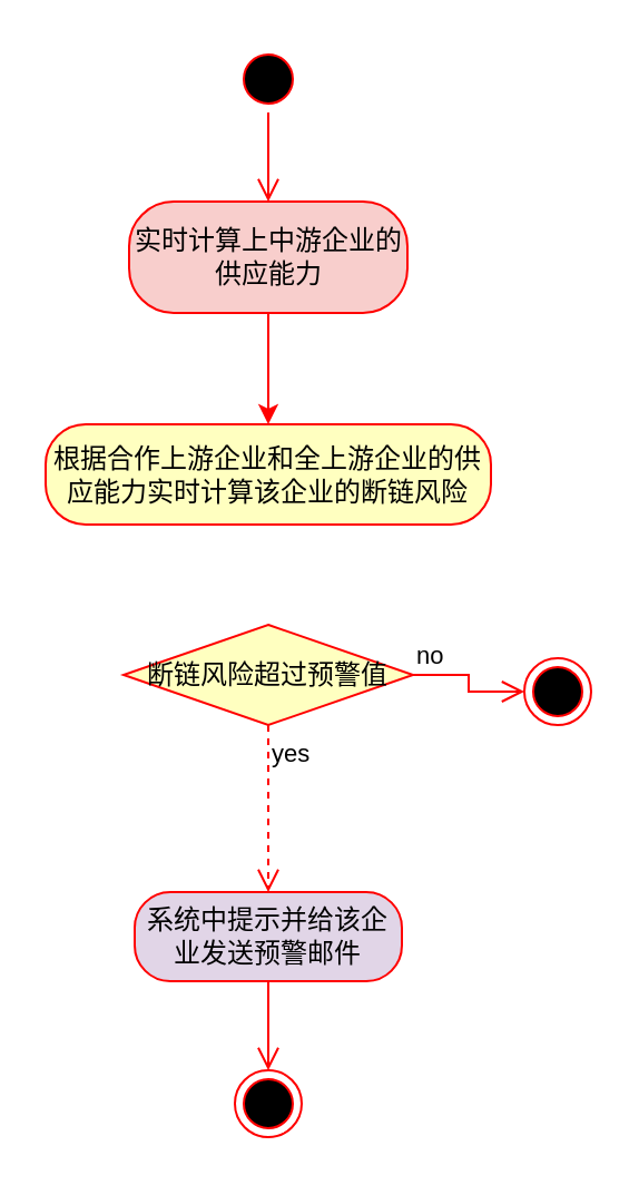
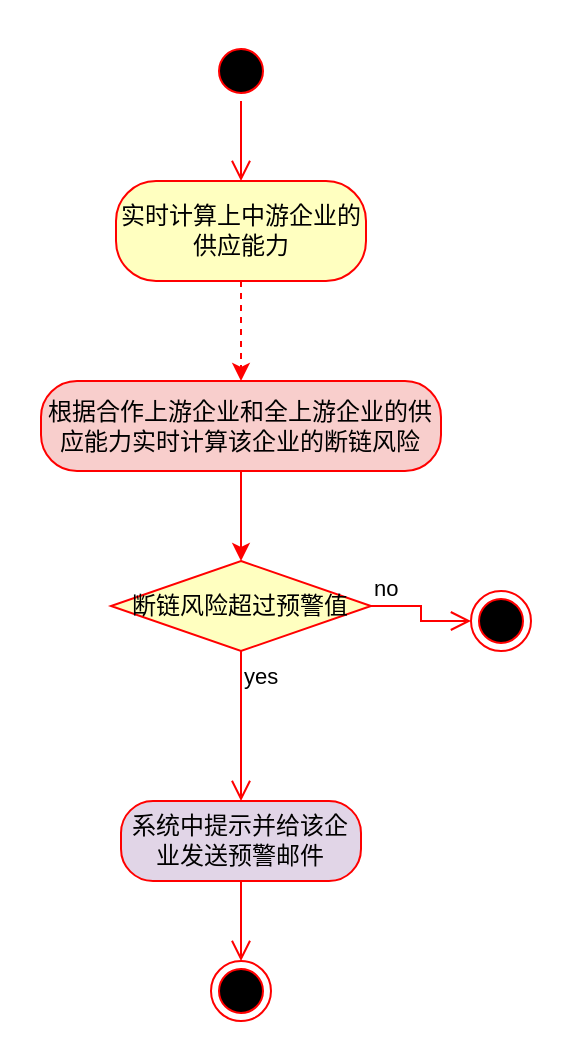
- <mxCell id="5" value="实时计算上中游企业的供应能力" style="rounded=1;whiteSpace=wrap;html=1;arcSize=40;fontColor=#000000;fillColor=#f8cecc;strokeColor=#ff0000;" vertex="1" parent="1"><mxGeometry x="57.5" y="90" width="125" height="50" as="geometry" /></mxCell>
+ <mxCell id="5" value="实时计算上中游企业的供应能力" style="rounded=1;whiteSpace=wrap;html=1;arcSize=40;fontColor=#000000;fillColor=#ffffc0;strokeColor=#ff0000;" vertex="1" parent="1"><mxGeometry x="57.5" y="90" width="125" height="50" as="geometry" /></mxCell>
- <mxCell id="4" value="" style="edgeStyle=orthogonalEdgeStyle;rounded=0;orthogonalLoop=1;jettySize=auto;html=1;strokeColor=#FF0000;" edge="1" parent="1" source="5" target="7"><mxGeometry relative="1" as="geometry" /></mxCell>
+ <mxCell id="4" value="" style="edgeStyle=orthogonalEdgeStyle;rounded=0;orthogonalLoop=1;jettySize=auto;html=1;strokeColor=#FF0000;dashed=1;" edge="1" parent="1" source="5" target="7"><mxGeometry relative="1" as="geometry" /></mxCell>
- <mxCell id="7" value="根据合作上游企业和全上游企业的供应能力实时计算该企业的断链风险" style="whiteSpace=wrap;html=1;fillColor=#ffffc0;strokeColor=#ff0000;fontColor=#000000;rounded=1;arcSize=40;" vertex="1" parent="1"><mxGeometry x="20" y="190" width="200" height="45" as="geometry" /></mxCell>
+ <mxCell id="7" value="根据合作上游企业和全上游企业的供应能力实时计算该企业的断链风险" style="whiteSpace=wrap;html=1;fillColor=#f8cecc;strokeColor=#ff0000;fontColor=#000000;rounded=1;arcSize=40;" vertex="1" parent="1"><mxGeometry x="20" y="190" width="200" height="45" as="geometry" /></mxCell>
+ <mxCell id="6" style="edgeStyle=orthogonalEdgeStyle;rounded=0;orthogonalLoop=1;jettySize=auto;html=1;entryX=0.5;entryY=0;entryDx=0;entryDy=0;strokeColor=#FF0000;" edge="1" parent="1" source="7" target="8"><mxGeometry relative="1" as="geometry" /></mxCell>
- <mxCell id="10" value="yes" style="edgeStyle=orthogonalEdgeStyle;html=1;align=left;verticalAlign=top;endArrow=open;endSize=8;strokeColor=#ff0000;rounded=0;entryX=0.5;entryY=0;entryDx=0;entryDy=0;dashed=1;" edge="1" source="8" parent="1" target="12"><mxGeometry x="-1" relative="1" as="geometry"><mxPoint x="120" y="390" as="targetPoint" /></mxGeometry></mxCell>
+ <mxCell id="10" value="yes" style="edgeStyle=orthogonalEdgeStyle;html=1;align=left;verticalAlign=top;endArrow=open;endSize=8;strokeColor=#ff0000;rounded=0;entryX=0.5;entryY=0;entryDx=0;entryDy=0;" edge="1" source="8" parent="1" target="12"><mxGeometry x="-1" relative="1" as="geometry"><mxPoint x="120" y="390" as="targetPoint" /></mxGeometry></mxCell>
